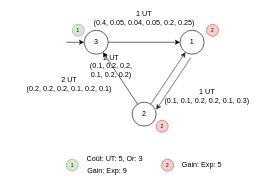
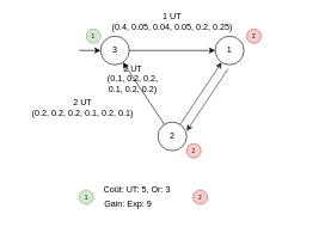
- <mxCell id="10" value="2 UT&lt;br&gt;(0.2, 0.2, 0.2, 0.1, 0.2, 0.1)" style="text;html=1;strokeColor=none;fillColor=none;align=center;verticalAlign=middle;whiteSpace=wrap;rounded=0;" parent="1" vertex="1"><mxGeometry x="20" y="130" width="190" height="20" as="geometry" /></mxCell>
+ <mxCell id="10" value="2 UT&lt;br&gt;(0.2, 0.2, 0.2, 0.1, 0.2, 0.1)" style="text;html=1;strokeColor=none;fillColor=none;align=center;verticalAlign=middle;whiteSpace=wrap;rounded=0;" parent="1" vertex="1"><mxGeometry x="20" y="140" width="190" height="20" as="geometry" /></mxCell>
- <mxCell id="11" value="1 UT&lt;br&gt;(0.1, 0.1, 0.2, 0.2, 0.1, 0.3)" style="text;html=1;strokeColor=none;fillColor=none;align=center;verticalAlign=middle;whiteSpace=wrap;rounded=0;" parent="1" vertex="1"><mxGeometry x="250" y="150" width="190" height="20" as="geometry" /></mxCell>
- <mxCell id="21" value="Gain: Exp: 5&amp;nbsp;" style="text;html=1;strokeColor=none;fillColor=none;align=center;verticalAlign=middle;whiteSpace=wrap;rounded=0;" parent="1" vertex="1"><mxGeometry x="300" y="265" width="76" height="20" as="geometry" /></mxCell>
